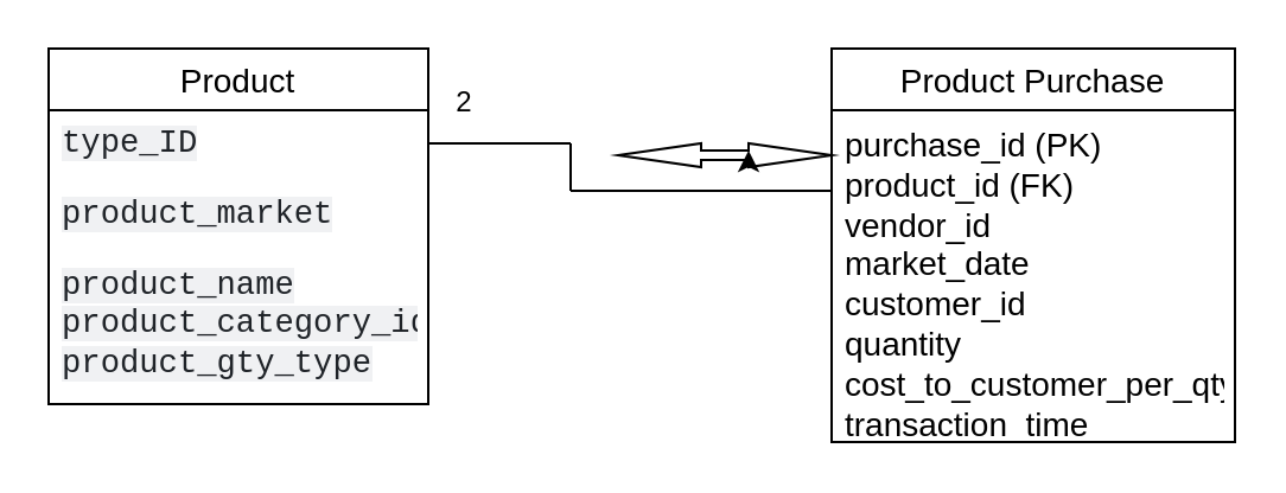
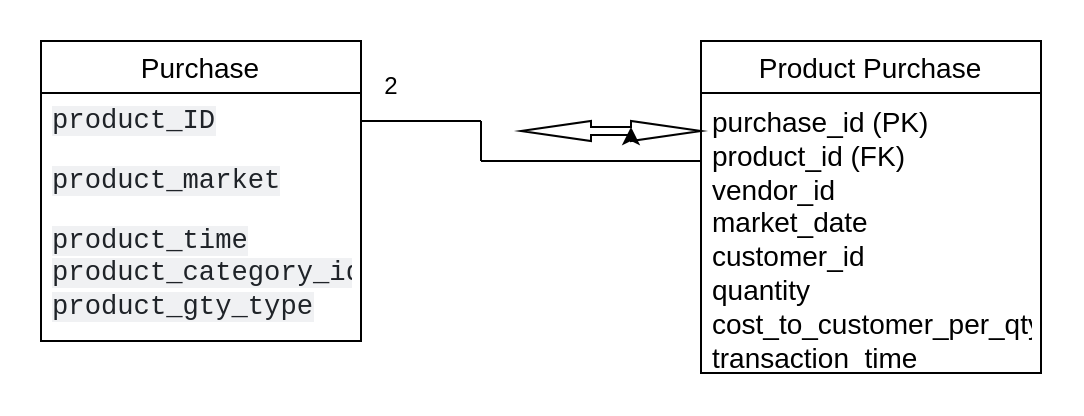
- <mxCell id="2" value="Product" style="swimlane;fontStyle=0;childLayout=stackLayout;horizontal=1;startSize=26;horizontalStack=0;resizeParent=1;resizeParentMax=0;resizeLast=0;collapsible=1;marginBottom=0;align=center;fontSize=14;" vertex="1" parent="1"><mxGeometry x="20" y="20" width="160" height="150" as="geometry"><mxRectangle x="70" y="80" width="90" height="30" as="alternateBounds" /></mxGeometry></mxCell>
+ <mxCell id="2" value="Purchase" style="swimlane;fontStyle=0;childLayout=stackLayout;horizontal=1;startSize=26;horizontalStack=0;resizeParent=1;resizeParentMax=0;resizeLast=0;collapsible=1;marginBottom=0;align=center;fontSize=14;" vertex="1" parent="1"><mxGeometry x="20" y="20" width="160" height="150" as="geometry"><mxRectangle x="70" y="80" width="90" height="30" as="alternateBounds" /></mxGeometry></mxCell>
- <mxCell id="3" value="&lt;span style=&quot;color: rgb(31, 35, 40); font-family: ui-monospace, SFMono-Regular, &amp;quot;SF Mono&amp;quot;, Menlo, Consolas, &amp;quot;Liberation Mono&amp;quot;, monospace; font-size: 13.6px; white-space-collapse: break-spaces; background-color: rgba(129, 139, 152, 0.12);&quot;&gt;type_ID&lt;/span&gt;" style="text;strokeColor=none;fillColor=none;spacingLeft=4;spacingRight=4;overflow=hidden;rotatable=0;points=[[0,0.5],[1,0.5]];portConstraint=eastwest;fontSize=12;whiteSpace=wrap;html=1;" vertex="1" parent="2"><mxGeometry y="26" width="160" height="30" as="geometry" /></mxCell>
+ <mxCell id="3" value="&lt;span style=&quot;color: rgb(31, 35, 40); font-family: ui-monospace, SFMono-Regular, &amp;quot;SF Mono&amp;quot;, Menlo, Consolas, &amp;quot;Liberation Mono&amp;quot;, monospace; font-size: 13.6px; white-space-collapse: break-spaces; background-color: rgba(129, 139, 152, 0.12);&quot;&gt;product_ID&lt;/span&gt;" style="text;strokeColor=none;fillColor=none;spacingLeft=4;spacingRight=4;overflow=hidden;rotatable=0;points=[[0,0.5],[1,0.5]];portConstraint=eastwest;fontSize=12;whiteSpace=wrap;html=1;" vertex="1" parent="2"><mxGeometry y="26" width="160" height="30" as="geometry" /></mxCell>
- <mxCell id="5" value="&lt;span style=&quot;color: rgb(31, 35, 40); font-family: ui-monospace, SFMono-Regular, &amp;quot;SF Mono&amp;quot;, Menlo, Consolas, &amp;quot;Liberation Mono&amp;quot;, monospace; font-size: 13.6px; white-space-collapse: break-spaces; background-color: rgba(129, 139, 152, 0.12);&quot;&gt;product_name&lt;/span&gt;&lt;div&gt;&lt;span style=&quot;color: rgb(31, 35, 40); font-family: ui-monospace, SFMono-Regular, &amp;quot;SF Mono&amp;quot;, Menlo, Consolas, &amp;quot;Liberation Mono&amp;quot;, monospace; font-size: 13.6px; white-space-collapse: break-spaces; background-color: rgba(129, 139, 152, 0.12);&quot;&gt;product_category_id &lt;/span&gt;&lt;/div&gt;&lt;div&gt;&lt;span style=&quot;color: rgb(31, 35, 40); font-family: ui-monospace, SFMono-Regular, &amp;quot;SF Mono&amp;quot;, Menlo, Consolas, &amp;quot;Liberation Mono&amp;quot;, monospace; font-size: 13.6px; white-space-collapse: break-spaces; background-color: rgba(129, 139, 152, 0.12);&quot;&gt;product_gty_type&lt;/span&gt;&lt;/div&gt;" style="text;strokeColor=none;fillColor=none;spacingLeft=4;spacingRight=4;overflow=hidden;rotatable=0;points=[[0,0.5],[1,0.5]];portConstraint=eastwest;fontSize=12;whiteSpace=wrap;html=1;" vertex="1" parent="2"><mxGeometry y="86" width="160" height="64" as="geometry" /></mxCell>
+ <mxCell id="5" value="&lt;span style=&quot;color: rgb(31, 35, 40); font-family: ui-monospace, SFMono-Regular, &amp;quot;SF Mono&amp;quot;, Menlo, Consolas, &amp;quot;Liberation Mono&amp;quot;, monospace; font-size: 13.6px; white-space-collapse: break-spaces; background-color: rgba(129, 139, 152, 0.12);&quot;&gt;product_time&lt;/span&gt;&lt;div&gt;&lt;span style=&quot;color: rgb(31, 35, 40); font-family: ui-monospace, SFMono-Regular, &amp;quot;SF Mono&amp;quot;, Menlo, Consolas, &amp;quot;Liberation Mono&amp;quot;, monospace; font-size: 13.6px; white-space-collapse: break-spaces; background-color: rgba(129, 139, 152, 0.12);&quot;&gt;product_category_id &lt;/span&gt;&lt;/div&gt;&lt;div&gt;&lt;span style=&quot;color: rgb(31, 35, 40); font-family: ui-monospace, SFMono-Regular, &amp;quot;SF Mono&amp;quot;, Menlo, Consolas, &amp;quot;Liberation Mono&amp;quot;, monospace; font-size: 13.6px; white-space-collapse: break-spaces; background-color: rgba(129, 139, 152, 0.12);&quot;&gt;product_gty_type&lt;/span&gt;&lt;/div&gt;" style="text;strokeColor=none;fillColor=none;spacingLeft=4;spacingRight=4;overflow=hidden;rotatable=0;points=[[0,0.5],[1,0.5]];portConstraint=eastwest;fontSize=12;whiteSpace=wrap;html=1;" vertex="1" parent="2"><mxGeometry y="86" width="160" height="64" as="geometry" /></mxCell>
